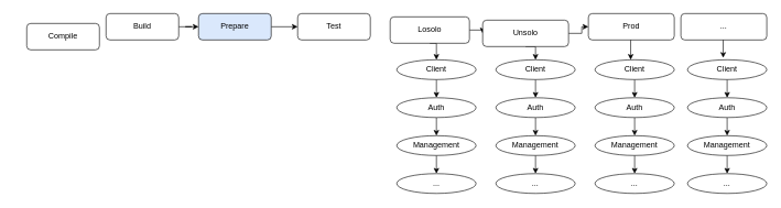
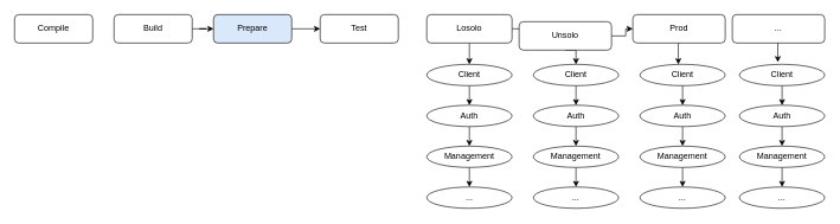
- <mxCell id="10" value="Losolo" style="rounded=1;whiteSpace=wrap;html=1;" vertex="1" parent="1"><mxGeometry x="590" y="25" width="120" height="40" as="geometry" /></mxCell>
+ <mxCell id="10" value="Losolo" style="rounded=1;whiteSpace=wrap;html=1;" vertex="1" parent="1"><mxGeometry x="600" y="20" width="120" height="40" as="geometry" /></mxCell>
- <mxCell id="2" value="Compile" style="rounded=1;whiteSpace=wrap;html=1;" vertex="1" parent="1"><mxGeometry x="40" y="35" width="110" height="40" as="geometry" /></mxCell>
+ <mxCell id="2" value="Compile" style="rounded=1;whiteSpace=wrap;html=1;" vertex="1" parent="1"><mxGeometry x="20" y="20" width="110" height="40" as="geometry" /></mxCell>
